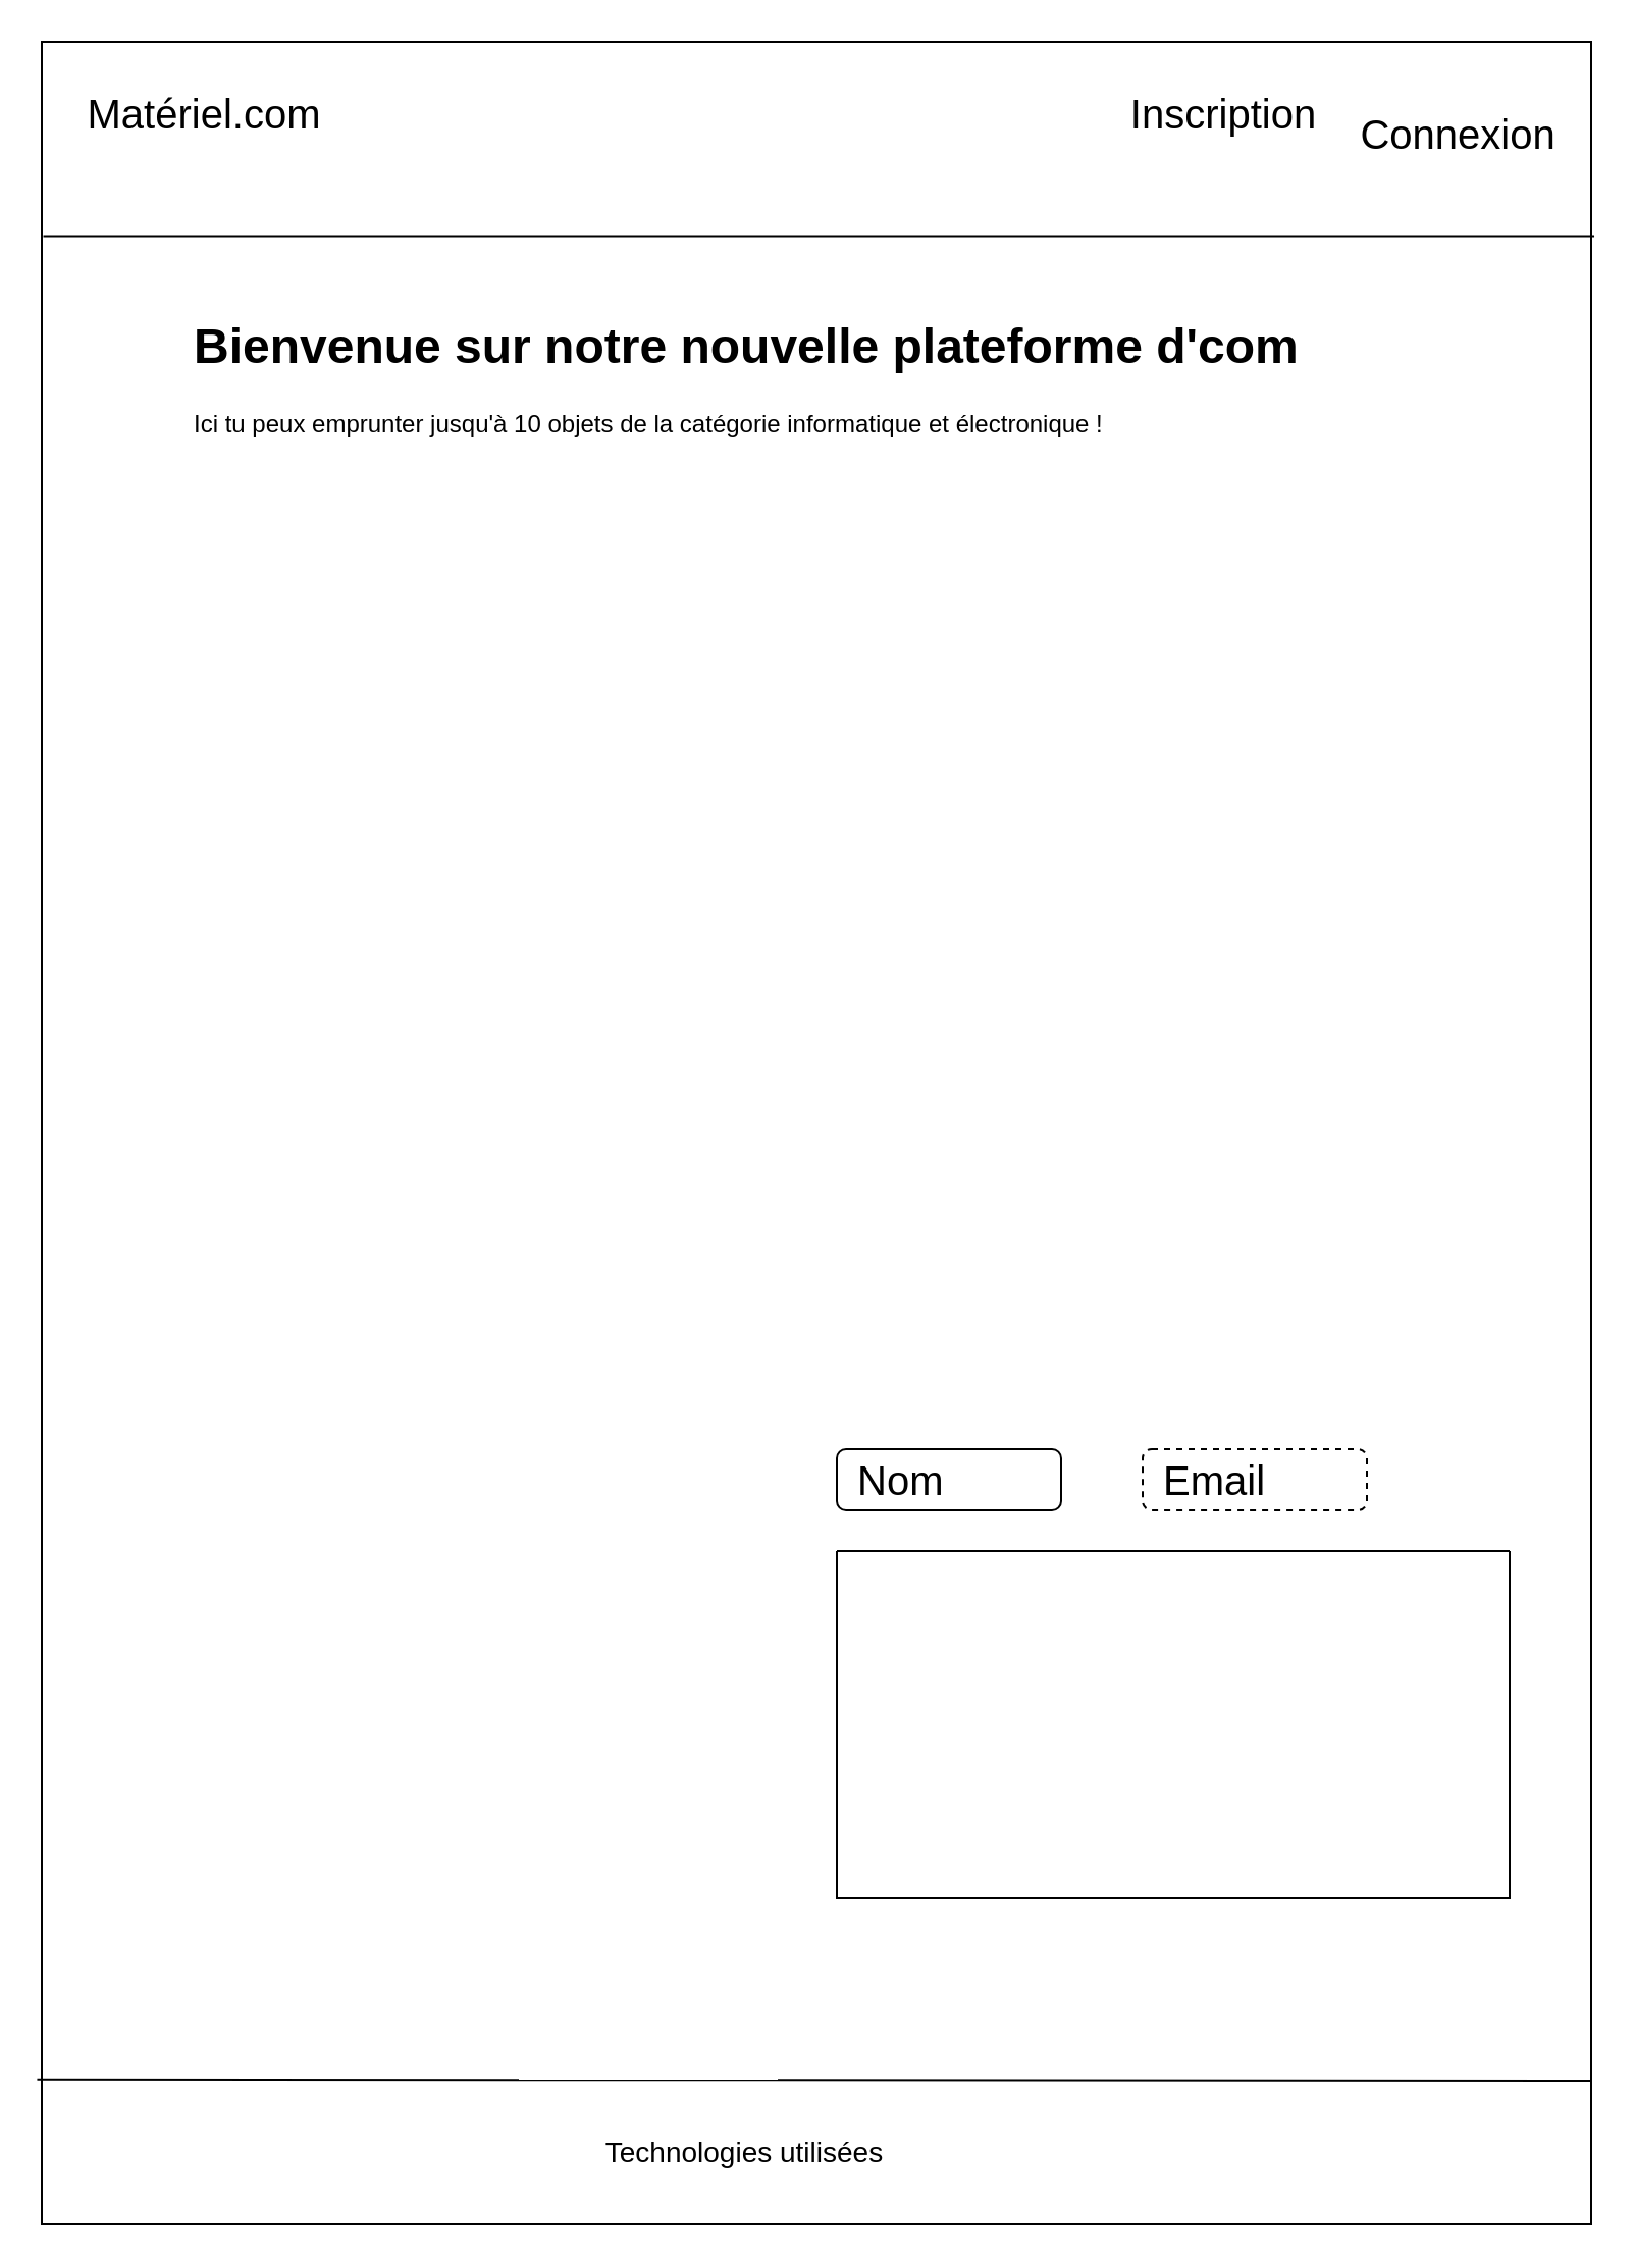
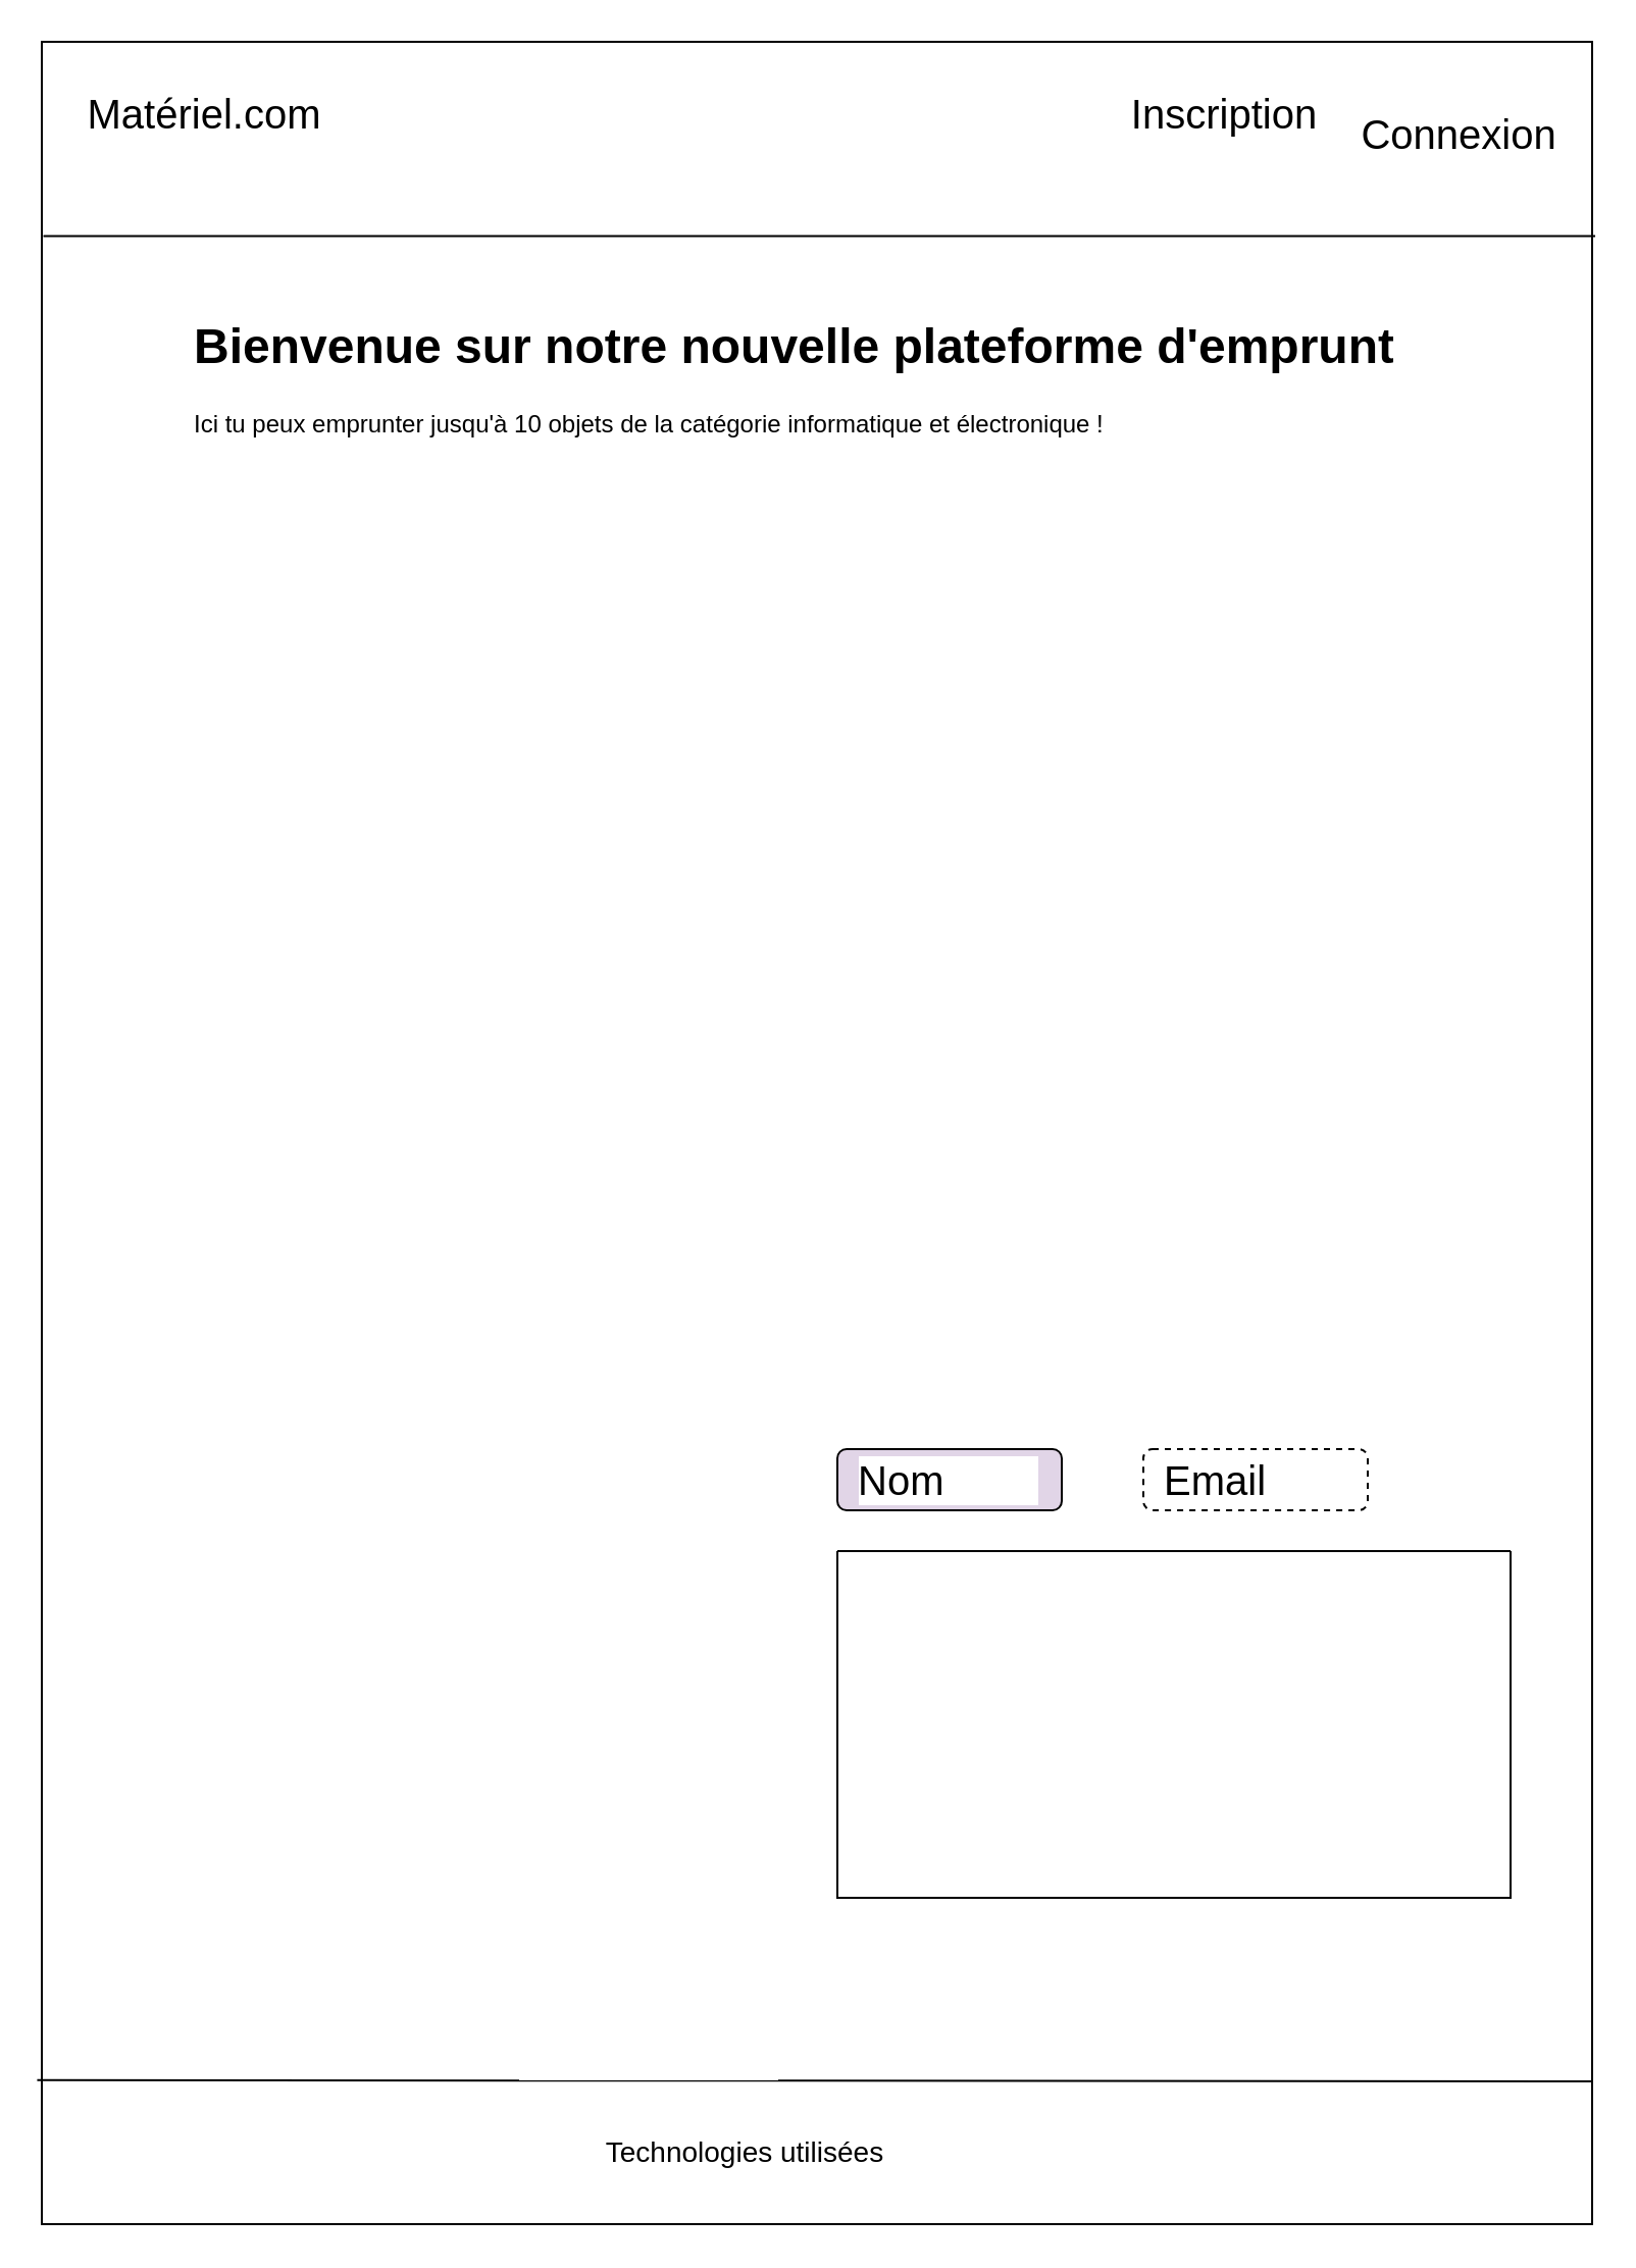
- <mxCell id="8" value="&lt;h1&gt;Bienvenue sur notre nouvelle plateforme d'com&lt;/h1&gt;&lt;p&gt;Ici tu peux emprunter jusqu'à 10 objets de la catégorie informatique et électronique !&lt;/p&gt;" style="text;html=1;strokeColor=none;fillColor=none;spacing=5;spacingTop=-20;whiteSpace=wrap;overflow=hidden;rounded=0;" vertex="1" parent="1"><mxGeometry x="90" y="150" width="610" height="130" as="geometry" /></mxCell>
+ <mxCell id="8" value="&lt;h1&gt;Bienvenue sur notre nouvelle plateforme d'emprunt&lt;/h1&gt;&lt;p&gt;Ici tu peux emprunter jusqu'à 10 objets de la catégorie informatique et électronique !&lt;/p&gt;" style="text;html=1;strokeColor=none;fillColor=none;spacing=5;spacingTop=-20;whiteSpace=wrap;overflow=hidden;rounded=0;" vertex="1" parent="1"><mxGeometry x="90" y="150" width="610" height="130" as="geometry" /></mxCell>
- <mxCell id="10" value="Nom&lt;span style=&quot;white-space: pre&quot;&gt;&#09;&lt;/span&gt;" style="rounded=1;whiteSpace=wrap;html=1;labelBackgroundColor=#FFFFFF;fontFamily=Helvetica;fontSize=20;fontColor=#000000;" vertex="1" parent="1"><mxGeometry x="410" y="710" width="110" height="30" as="geometry" /></mxCell>
+ <mxCell id="10" value="Nom&lt;span style=&quot;white-space: pre&quot;&gt;&#09;&lt;/span&gt;" style="rounded=1;whiteSpace=wrap;html=1;labelBackgroundColor=#FFFFFF;fontFamily=Helvetica;fontSize=20;fontColor=#000000;fillColor=#e1d5e7;" vertex="1" parent="1"><mxGeometry x="410" y="710" width="110" height="30" as="geometry" /></mxCell>
